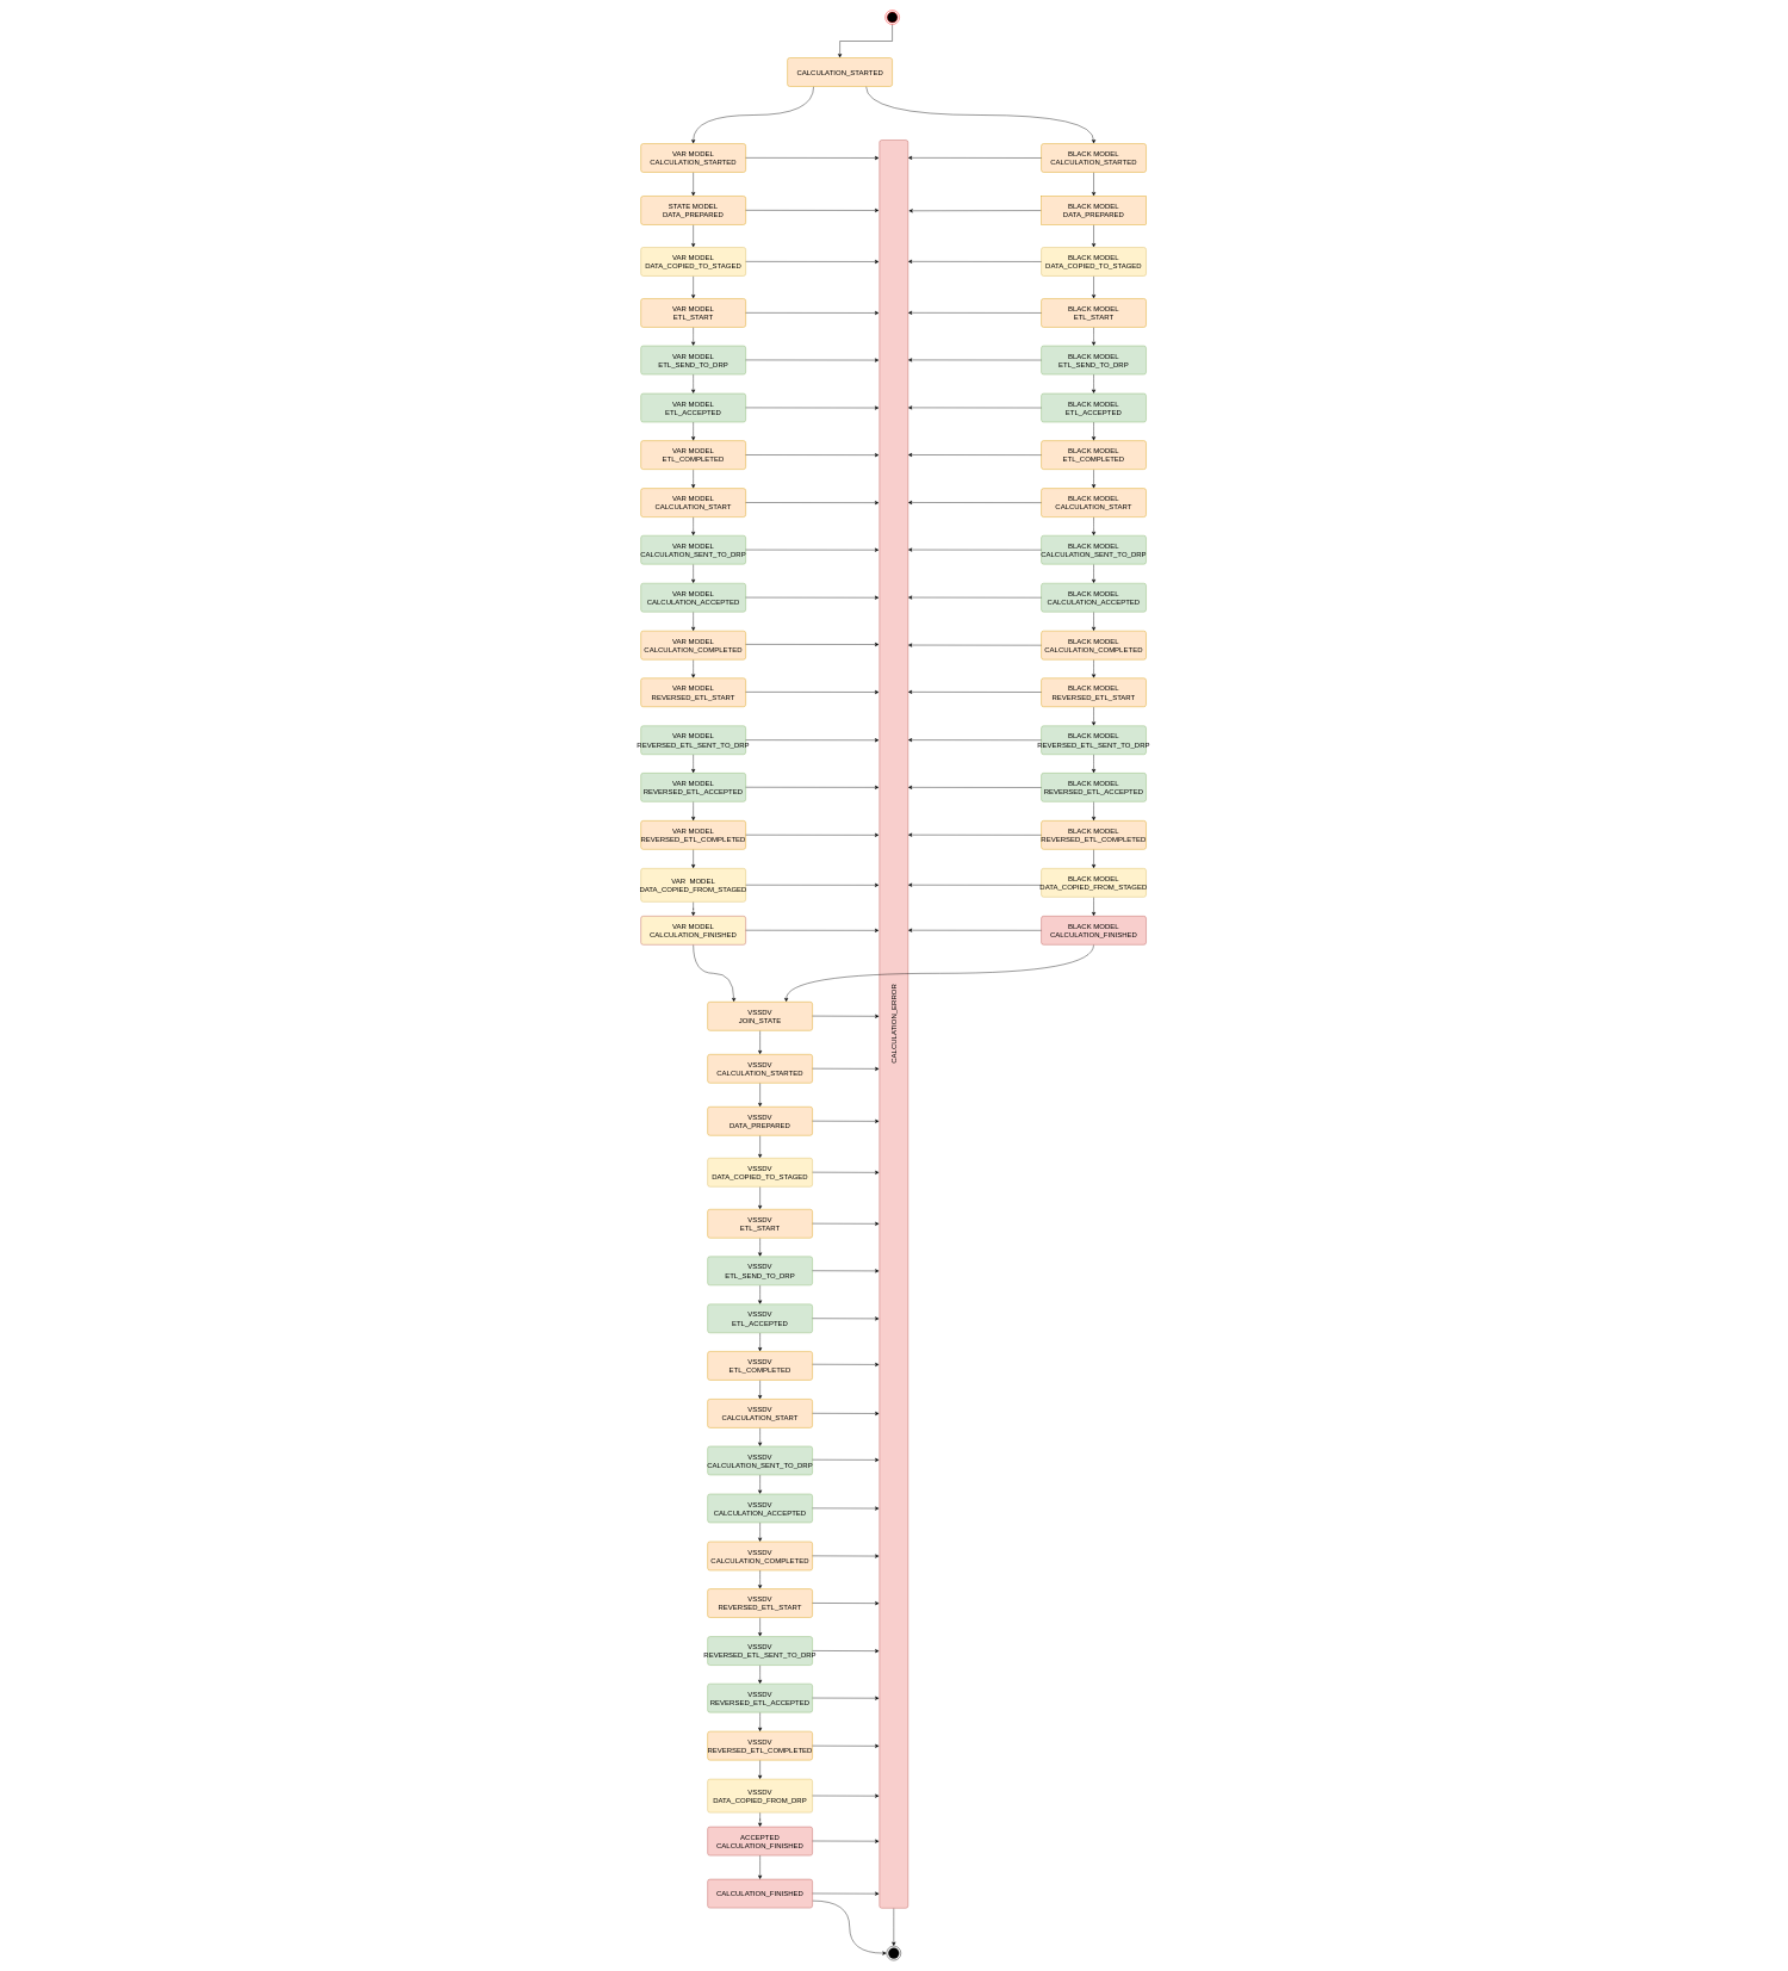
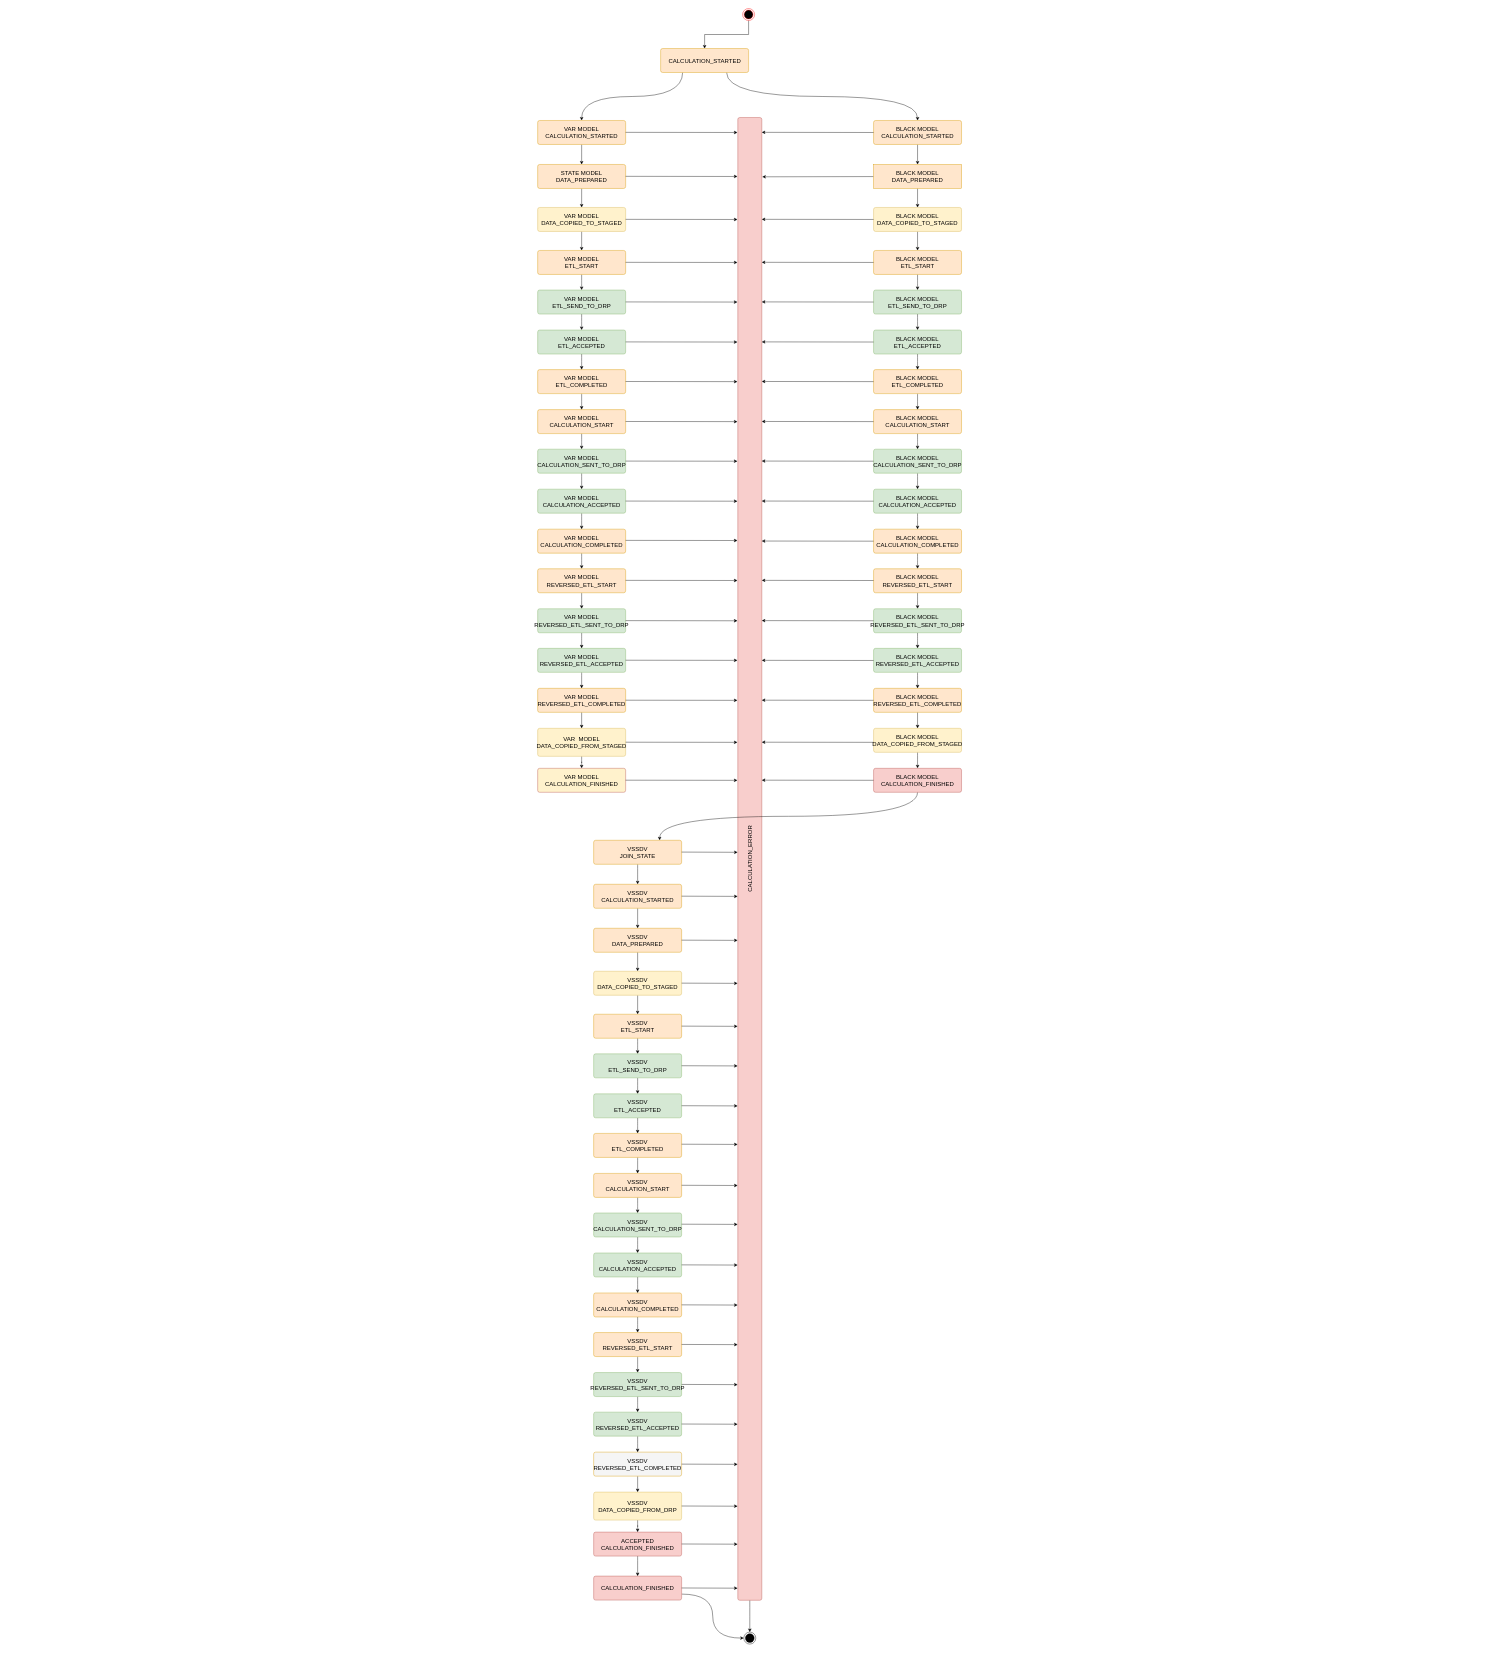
+ <mxCell id="10" style="edgeStyle=orthogonalEdgeStyle;curved=1;rounded=0;orthogonalLoop=1;jettySize=auto;html=1;fontSize=15;" parent="1" source="11" target="29" edge="1"><mxGeometry relative="1" as="geometry" /></mxCell>
- <mxCell id="39" style="edgeStyle=orthogonalEdgeStyle;rounded=0;orthogonalLoop=1;jettySize=auto;html=1;entryX=0.25;entryY=0;entryDx=0;entryDy=0;curved=1;" edge="1" parent="1" source="40" target="146"><mxGeometry relative="1" as="geometry" /></mxCell>
- <mxCell id="118" value="VSSDV&lt;br&gt;REVERSED_ETL_COMPLETED" style="html=1;align=center;verticalAlign=middle;rounded=1;absoluteArcSize=1;arcSize=10;dashed=0;fontSize=15;whiteSpace=wrap;fillColor=#ffe6cc;strokeColor=#d79b00;" vertex="1" parent="1"><mxGeometry x="1484" y="3630" width="220" height="60" as="geometry" /></mxCell>
+ <mxCell id="118" value="VSSDV&lt;br&gt;REVERSED_ETL_COMPLETED" style="html=1;align=center;verticalAlign=middle;rounded=1;absoluteArcSize=1;arcSize=10;dashed=0;fontSize=15;whiteSpace=wrap;fillColor=#f5f5f5;strokeColor=#d79b00;" vertex="1" parent="1"><mxGeometry x="1484" y="3630" width="220" height="60" as="geometry" /></mxCell>
